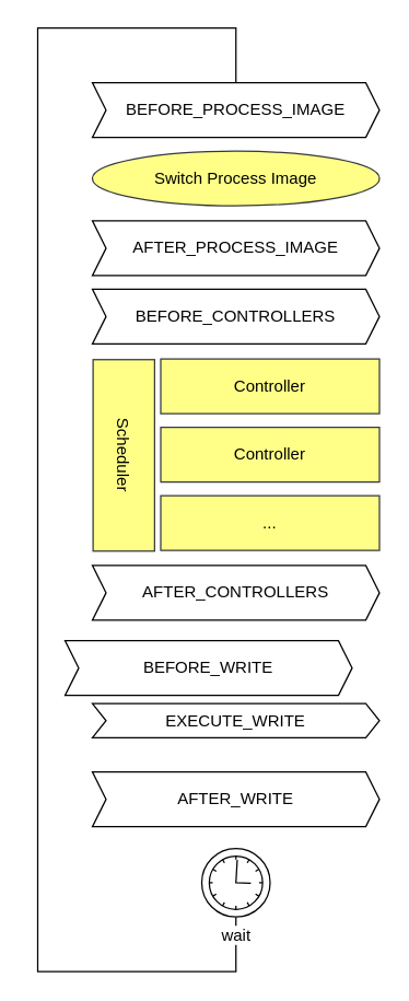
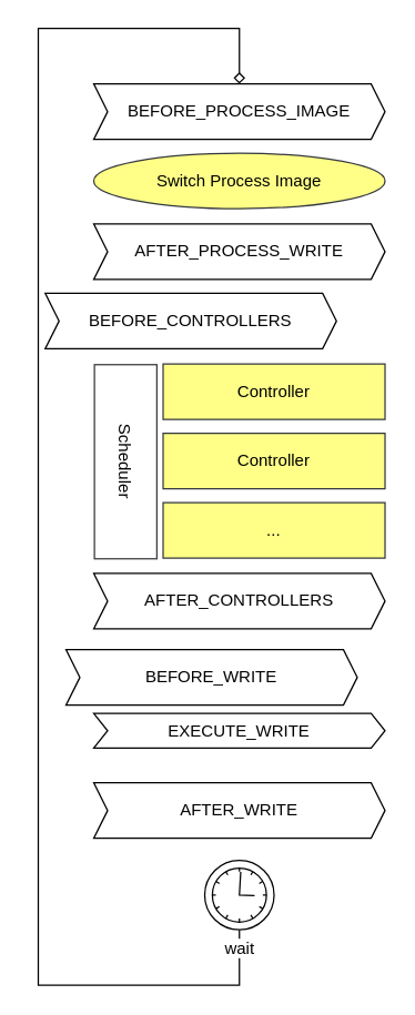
- <mxCell id="14" style="edgeStyle=orthogonalEdgeStyle;rounded=0;html=1;exitX=0.5;exitY=1;startArrow=none;startFill=0;endArrow=none;endFill=0;jettySize=auto;orthogonalLoop=1;fontColor=#000000;entryX=0.5;entryY=0;" edge="1" parent="1" source="16" target="5"><mxGeometry relative="1" as="geometry"><mxPoint x="137" y="710" as="targetPoint" /><Array as="points"><mxPoint x="172" y="710" /><mxPoint x="27" y="710" /><mxPoint x="27" y="20" /><mxPoint x="172" y="20" /></Array></mxGeometry></mxCell>
+ <mxCell id="14" style="edgeStyle=orthogonalEdgeStyle;rounded=0;html=1;exitX=0.5;exitY=1;startArrow=none;startFill=0;endArrow=diamond;endFill=0;jettySize=auto;orthogonalLoop=1;fontColor=#000000;entryX=0.5;entryY=0;" edge="1" parent="1" source="16" target="5"><mxGeometry relative="1" as="geometry"><mxPoint x="137" y="710" as="targetPoint" /><Array as="points"><mxPoint x="172" y="710" /><mxPoint x="27" y="710" /><mxPoint x="27" y="20" /><mxPoint x="172" y="20" /></Array></mxGeometry></mxCell>
- <mxCell id="6" value="AFTER_PROCESS_IMAGE&lt;br&gt;" style="shape=step;perimeter=stepPerimeter;whiteSpace=wrap;html=1;fixedSize=1;rounded=0;shadow=0;glass=0;comic=0;strokeColor=#000000;fillColor=#ffffff;fontColor=#000000;size=10;" vertex="1" parent="1"><mxGeometry x="67" y="161" width="210" height="40" as="geometry" /></mxCell>
+ <mxCell id="6" value="AFTER_PROCESS_WRITE&lt;br&gt;" style="shape=step;perimeter=stepPerimeter;whiteSpace=wrap;html=1;fixedSize=1;rounded=0;shadow=0;glass=0;comic=0;strokeColor=#000000;fillColor=#ffffff;fontColor=#000000;size=10;" vertex="1" parent="1"><mxGeometry x="67" y="161" width="210" height="40" as="geometry" /></mxCell>
- <mxCell id="7" value="BEFORE_CONTROLLERS&lt;br&gt;" style="shape=step;perimeter=stepPerimeter;whiteSpace=wrap;html=1;fixedSize=1;rounded=0;shadow=0;glass=0;comic=0;strokeColor=#000000;fillColor=#ffffff;fontColor=#000000;size=10;" vertex="1" parent="1"><mxGeometry x="67" y="211" width="210" height="40" as="geometry" /></mxCell>
+ <mxCell id="7" value="BEFORE_CONTROLLERS&lt;br&gt;" style="shape=step;perimeter=stepPerimeter;whiteSpace=wrap;html=1;fixedSize=1;rounded=0;shadow=0;glass=0;comic=0;strokeColor=#000000;fillColor=#ffffff;fontColor=#000000;size=10;" vertex="1" parent="1"><mxGeometry x="32" y="211" width="210" height="40" as="geometry" /></mxCell>
- <mxCell id="3" value="Scheduler" style="rounded=0;whiteSpace=wrap;html=1;strokeColor=#36393d;fillColor=#ffff88;fontColor=#000000;rotation=90;" parent="1" vertex="1"><mxGeometry x="20" y="310" width="140" height="45" as="geometry" /></mxCell>
+ <mxCell id="3" value="Scheduler" style="rounded=0;whiteSpace=wrap;html=1;strokeColor=#36393d;fillColor=#ffffff;fontColor=#000000;rotation=90;" parent="1" vertex="1"><mxGeometry x="20" y="310" width="140" height="45" as="geometry" /></mxCell>
